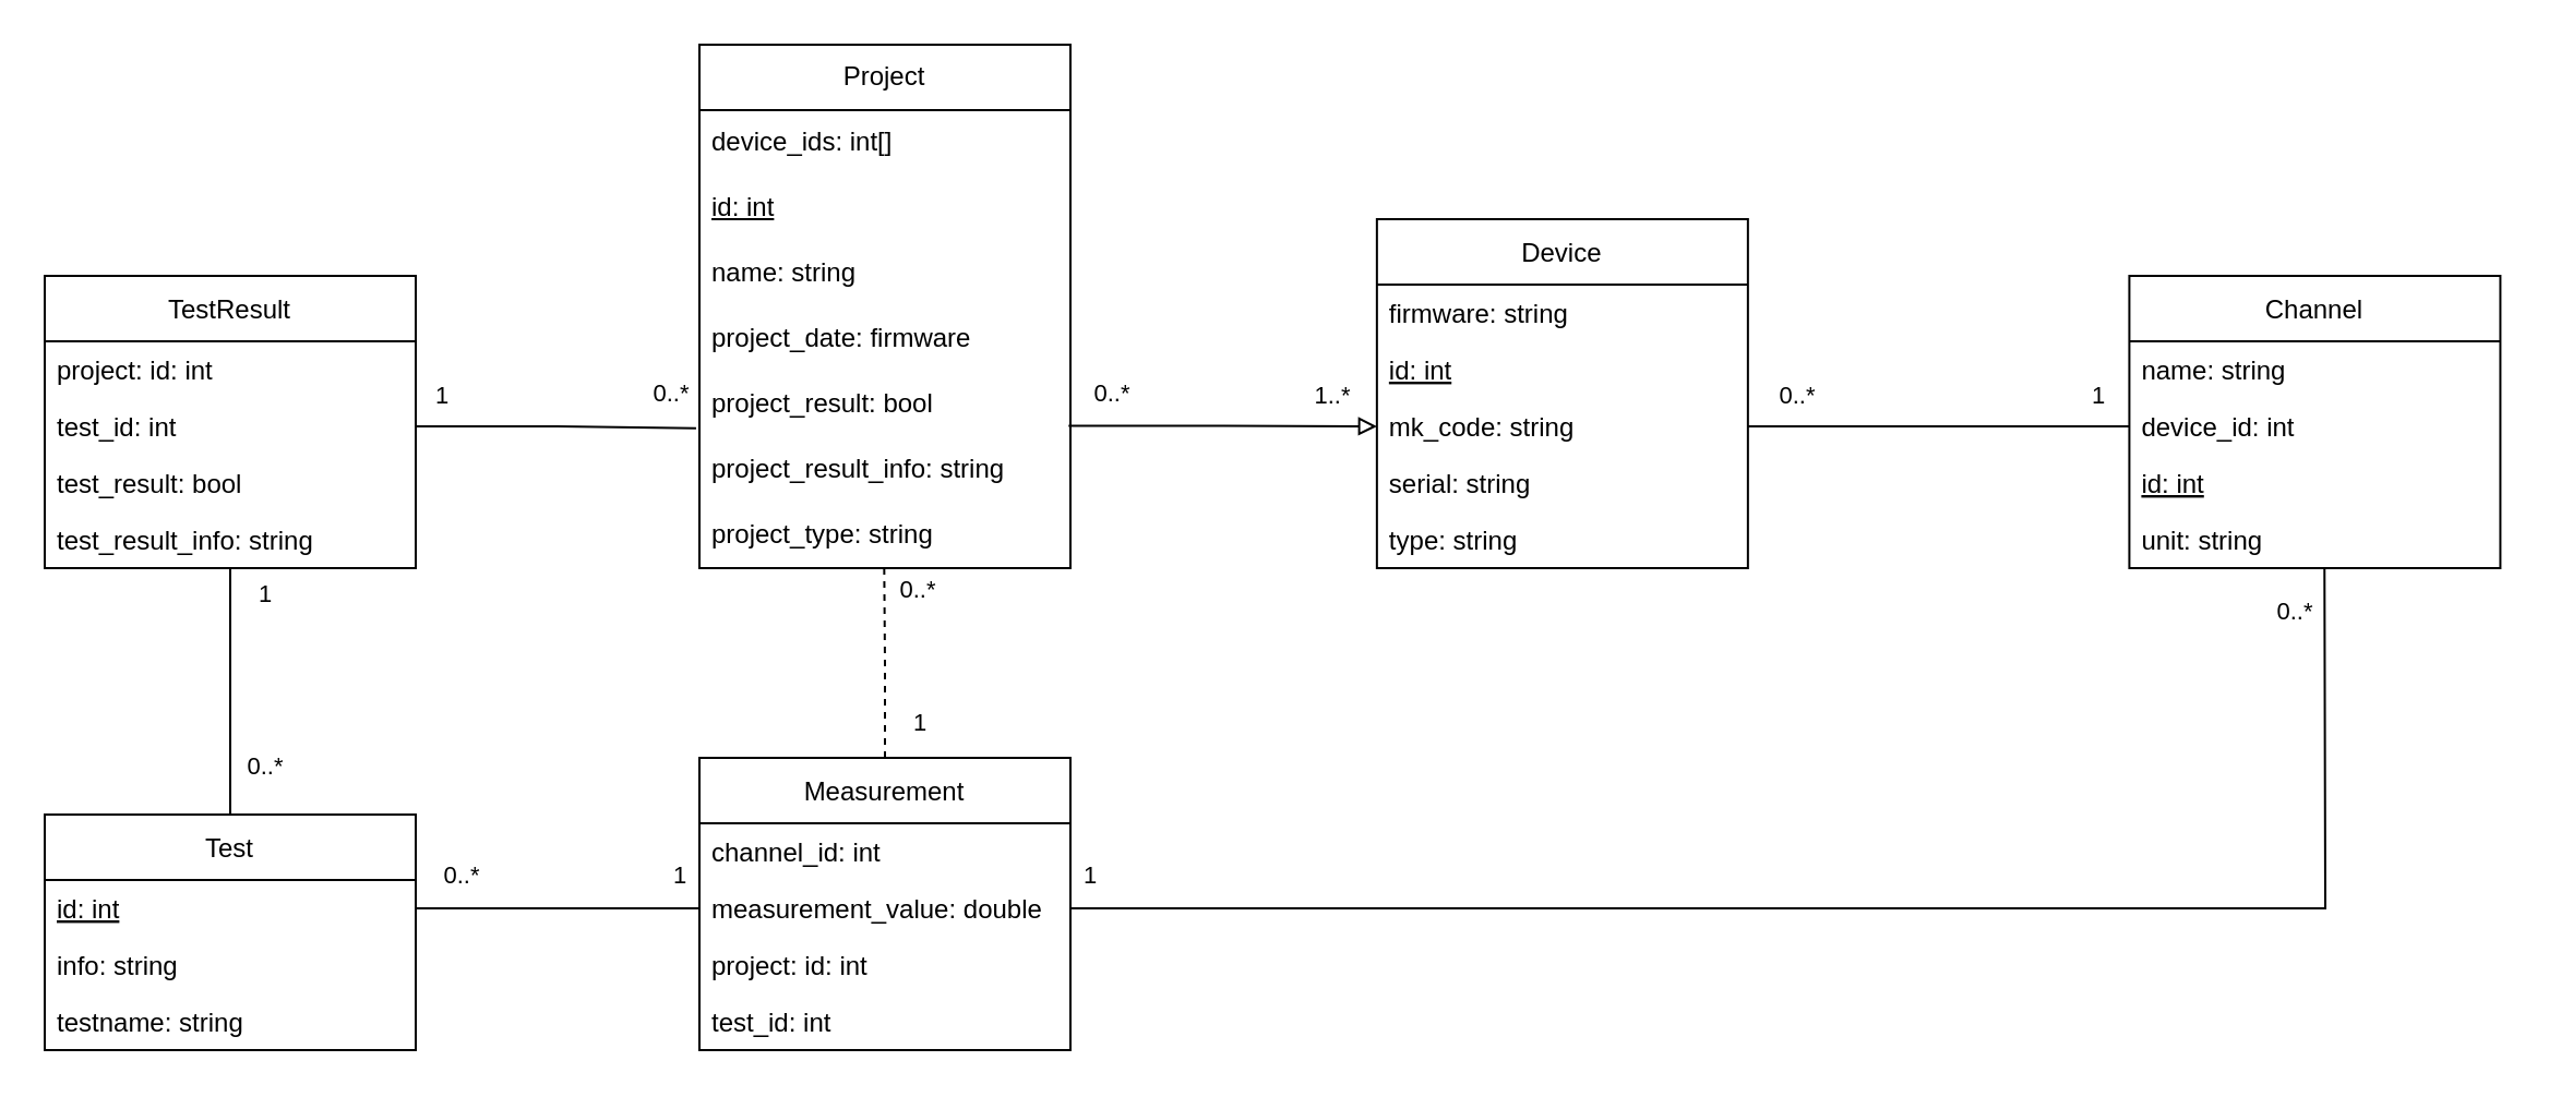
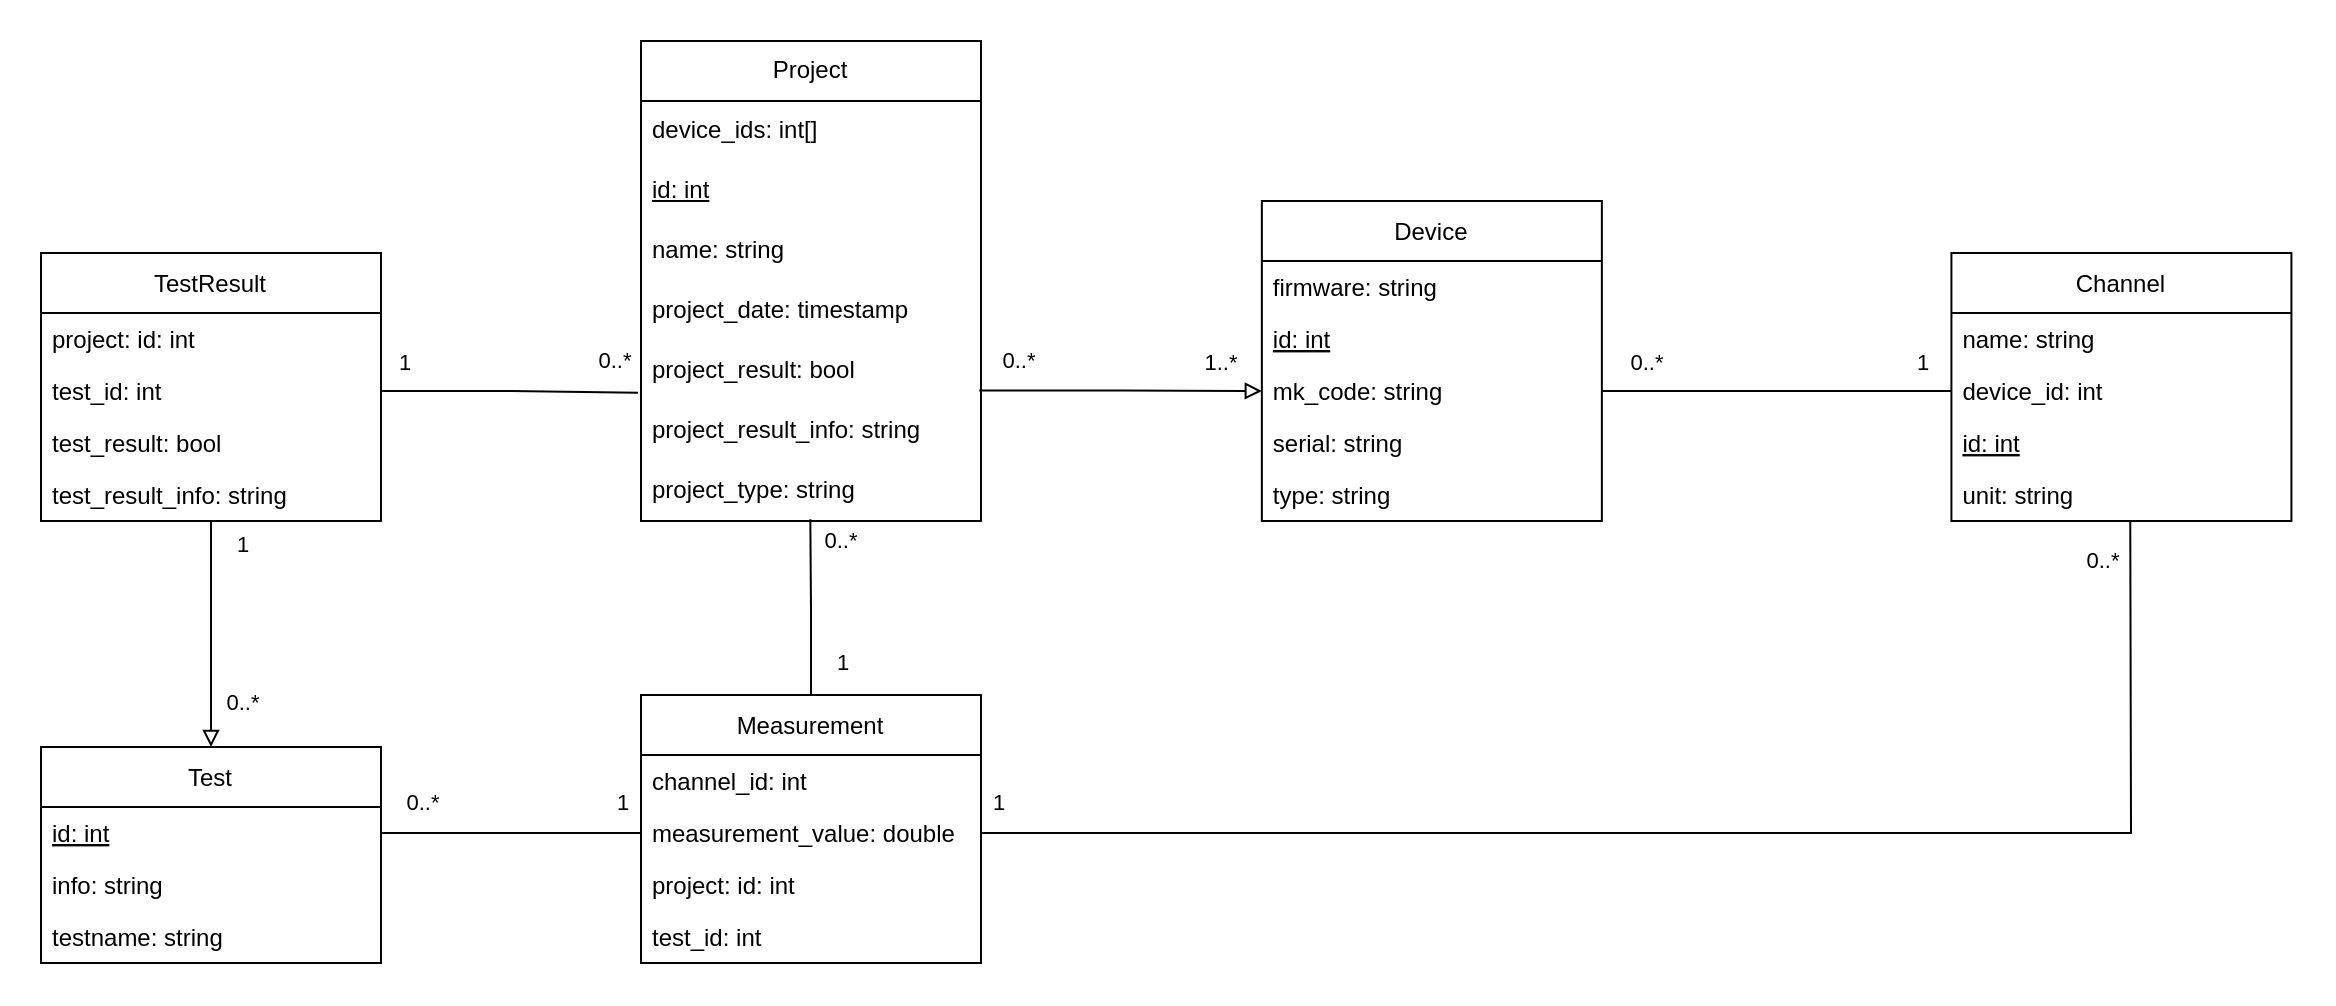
- <mxCell id="9" value="project_date: firmware" style="text;strokeColor=none;fillColor=none;align=left;verticalAlign=middle;spacingLeft=4;spacingRight=4;overflow=hidden;points=[[0,0.5],[1,0.5]];portConstraint=eastwest;rotatable=0;whiteSpace=wrap;html=1;" parent="5" vertex="1"><mxGeometry y="120" width="170" height="30" as="geometry" /></mxCell>
+ <mxCell id="9" value="project_date: timestamp" style="text;strokeColor=none;fillColor=none;align=left;verticalAlign=middle;spacingLeft=4;spacingRight=4;overflow=hidden;points=[[0,0.5],[1,0.5]];portConstraint=eastwest;rotatable=0;whiteSpace=wrap;html=1;" parent="5" vertex="1"><mxGeometry y="120" width="170" height="30" as="geometry" /></mxCell>
- <mxCell id="24" style="edgeStyle=orthogonalEdgeStyle;rounded=0;orthogonalLoop=1;jettySize=auto;html=1;exitX=0.5;exitY=0;exitDx=0;exitDy=0;entryX=0.498;entryY=0.971;entryDx=0;entryDy=0;entryPerimeter=0;endArrow=none;endFill=0;dashed=1;" parent="1" source="27" target="12" edge="1"><mxGeometry relative="1" as="geometry" /></mxCell>
+ <mxCell id="24" style="edgeStyle=orthogonalEdgeStyle;rounded=0;orthogonalLoop=1;jettySize=auto;html=1;exitX=0.5;exitY=0;exitDx=0;exitDy=0;entryX=0.498;entryY=0.971;entryDx=0;entryDy=0;entryPerimeter=0;endArrow=none;endFill=0;" parent="1" source="27" target="12" edge="1"><mxGeometry relative="1" as="geometry" /></mxCell>
- <mxCell id="32" style="edgeStyle=orthogonalEdgeStyle;rounded=0;orthogonalLoop=1;jettySize=auto;html=1;entryX=0.5;entryY=0;entryDx=0;entryDy=0;endArrow=none;endFill=0;" parent="1" source="35" target="40" edge="1"><mxGeometry relative="1" as="geometry" /></mxCell>
+ <mxCell id="32" style="edgeStyle=orthogonalEdgeStyle;rounded=0;orthogonalLoop=1;jettySize=auto;html=1;entryX=0.5;entryY=0;entryDx=0;entryDy=0;endArrow=block;endFill=0;" parent="1" source="35" target="40" edge="1"><mxGeometry relative="1" as="geometry" /></mxCell>
